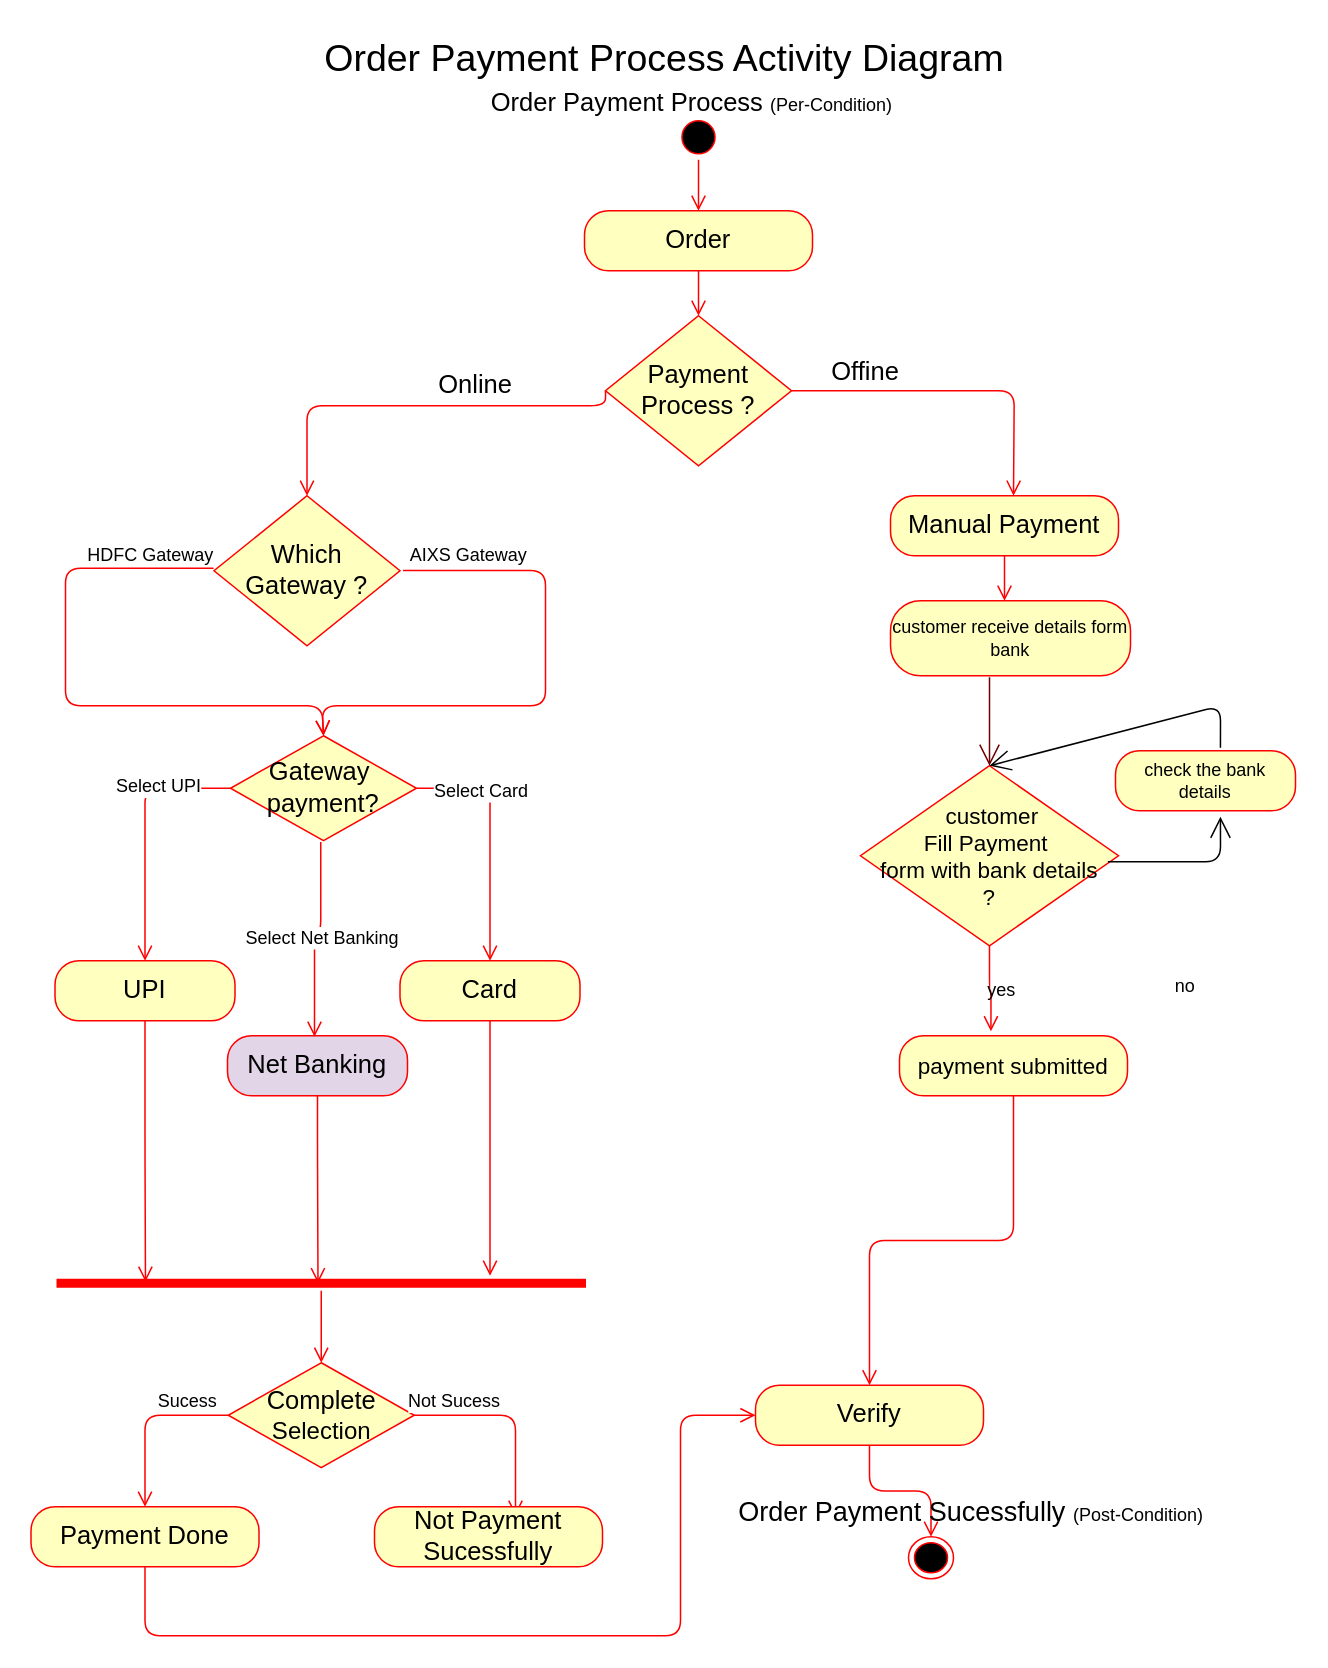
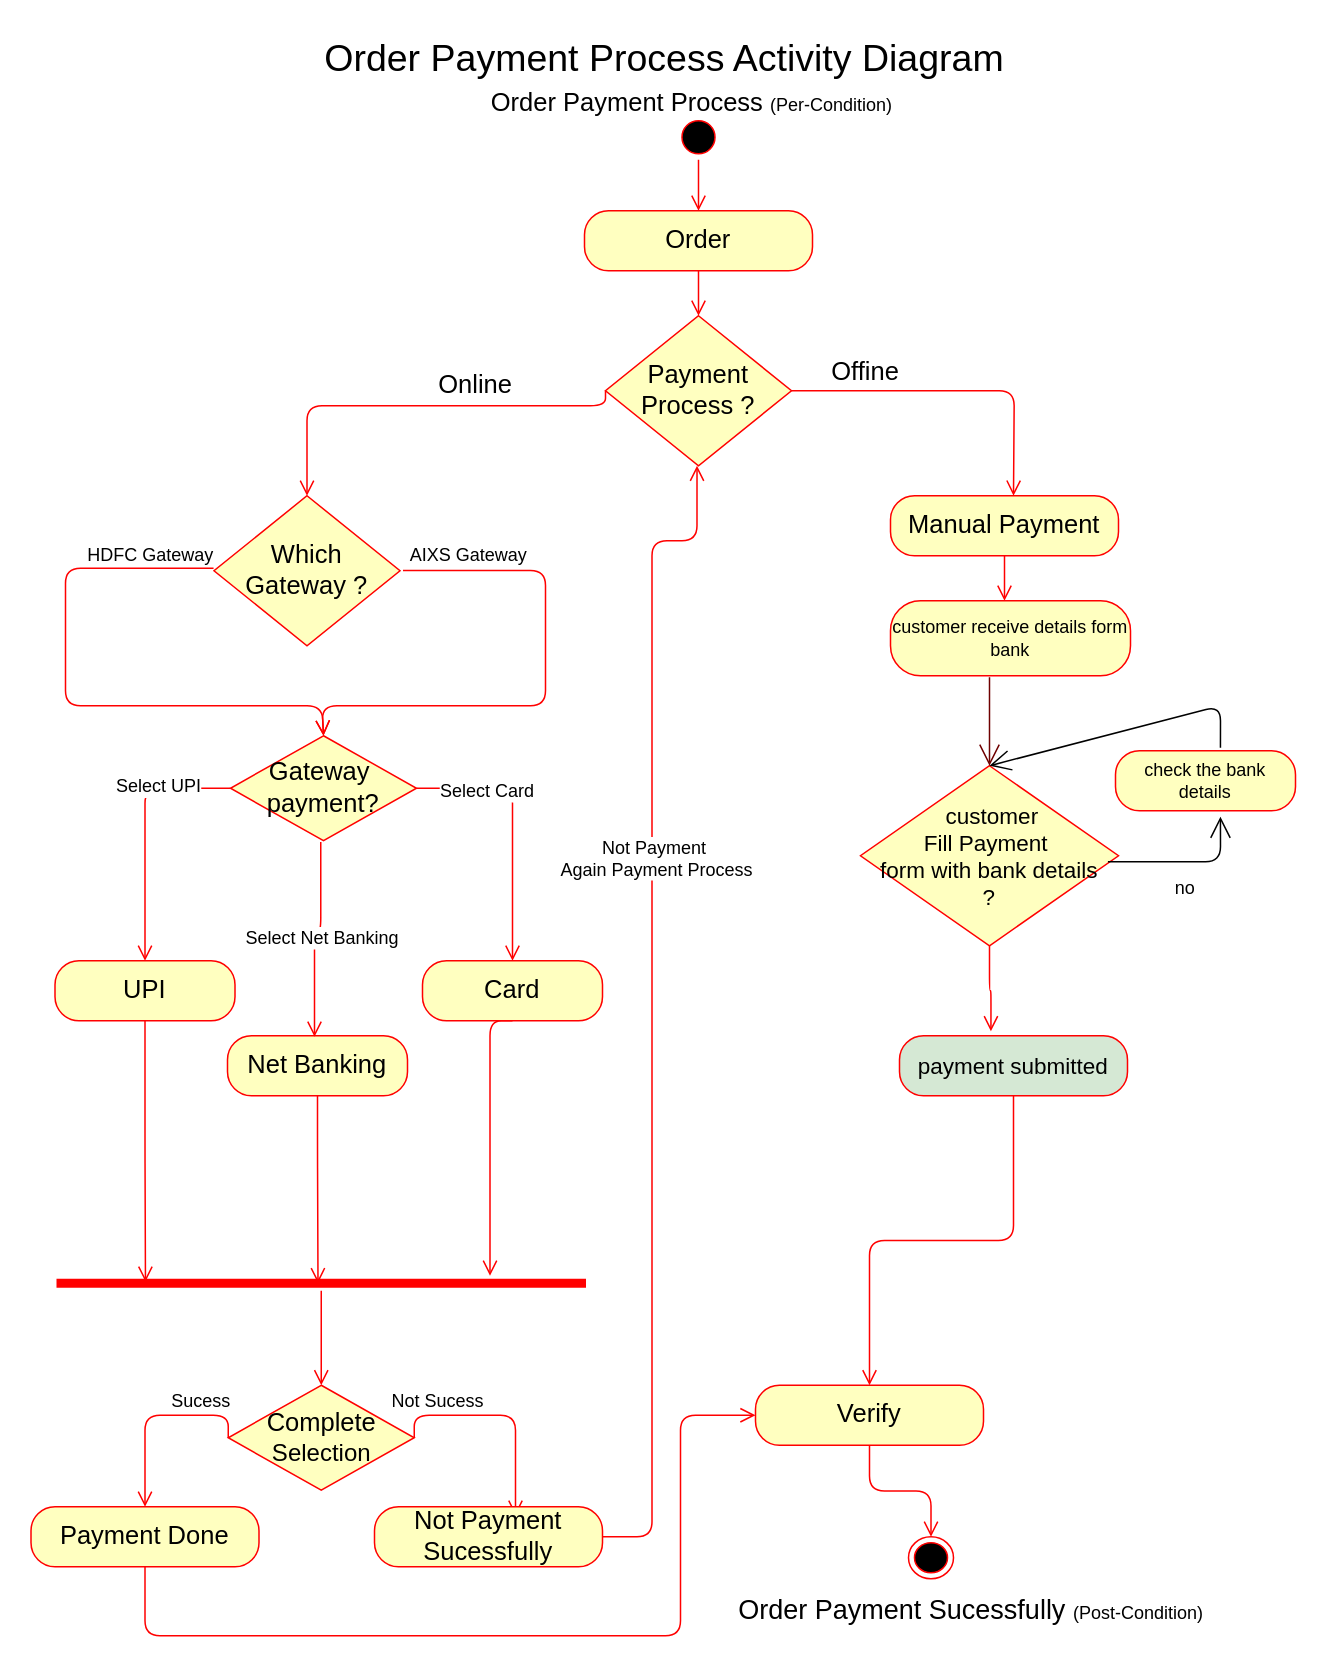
- <mxCell id="55" value="no" style="text;html=1;resizable=0;points=[];autosize=1;align=left;verticalAlign=top;spacingTop=-4;" vertex="1" parent="1"><mxGeometry x="781" y="647" width="30" height="20" as="geometry" /></mxCell>
+ <mxCell id="55" value="no" style="text;html=1;resizable=0;points=[];autosize=1;align=left;verticalAlign=top;spacingTop=-4;" vertex="1" parent="1"><mxGeometry x="781" y="582" width="30" height="20" as="geometry" /></mxCell>
- <mxCell id="23" value="&lt;font style=&quot;font-size: 17px&quot;&gt;Card&lt;/font&gt;" style="rounded=1;whiteSpace=wrap;html=1;arcSize=40;fontColor=#000000;fillColor=#ffffc0;strokeColor=#ff0000;" parent="1" vertex="1"><mxGeometry x="266" y="640" width="120" height="40" as="geometry" /></mxCell>
+ <mxCell id="23" value="&lt;font style=&quot;font-size: 17px&quot;&gt;Card&lt;/font&gt;" style="rounded=1;whiteSpace=wrap;html=1;arcSize=40;fontColor=#000000;fillColor=#ffffc0;strokeColor=#ff0000;" parent="1" vertex="1"><mxGeometry x="281" y="640" width="120" height="40" as="geometry" /></mxCell>
- <mxCell id="51" value="yes" style="text;html=1;resizable=0;points=[];autosize=1;align=left;verticalAlign=top;spacingTop=-4;" vertex="1" parent="1"><mxGeometry x="656" y="650" width="40" height="20" as="geometry" /></mxCell>
- <mxCell id="22" value="&lt;font style=&quot;font-size: 17px&quot;&gt;Net Banking&lt;/font&gt;" style="rounded=1;whiteSpace=wrap;html=1;arcSize=40;fontColor=#000000;fillColor=#e1d5e7;strokeColor=#ff0000;" parent="1" vertex="1"><mxGeometry x="151" y="690" width="120" height="40" as="geometry" /></mxCell>
+ <mxCell id="22" value="&lt;font style=&quot;font-size: 17px&quot;&gt;Net Banking&lt;/font&gt;" style="rounded=1;whiteSpace=wrap;html=1;arcSize=40;fontColor=#000000;fillColor=#ffffc0;strokeColor=#ff0000;" parent="1" vertex="1"><mxGeometry x="151" y="690" width="120" height="40" as="geometry" /></mxCell>
- <mxCell id="18" value="&lt;font style=&quot;font-size: 15px&quot;&gt;payment submitted&lt;/font&gt;" style="rounded=1;whiteSpace=wrap;html=1;arcSize=40;fontColor=#000000;fillColor=#ffffc0;strokeColor=#ff0000;" parent="1" vertex="1"><mxGeometry x="599" y="690" width="152" height="40" as="geometry" /></mxCell>
+ <mxCell id="18" value="&lt;font style=&quot;font-size: 15px&quot;&gt;payment submitted&lt;/font&gt;" style="rounded=1;whiteSpace=wrap;html=1;arcSize=40;fontColor=#000000;fillColor=#d5e8d4;strokeColor=#ff0000;" parent="1" vertex="1"><mxGeometry x="599" y="690" width="152" height="40" as="geometry" /></mxCell>
+ <mxCell id="43" value="" style="edgeStyle=orthogonalEdgeStyle;html=1;verticalAlign=bottom;endArrow=open;endSize=8;strokeColor=#ff0000;exitX=1;exitY=0.5;exitDx=0;exitDy=0;entryX=0.492;entryY=1;entryDx=0;entryDy=0;entryPerimeter=0;" parent="1" source="42" edge="1" target="13"><mxGeometry relative="1" as="geometry"><mxPoint x="464" y="320" as="targetPoint" /><mxPoint x="434" y="750" as="sourcePoint" /><Array as="points"><mxPoint x="434" y="1024" /><mxPoint x="434" y="360" /><mxPoint x="464" y="360" /></Array></mxGeometry></mxCell>
+ <mxCell id="44" value="Not Payment&amp;nbsp;&lt;br&gt;Again Payment Process" style="text;html=1;resizable=0;points=[];align=center;verticalAlign=middle;labelBackgroundColor=#ffffff;" parent="43" vertex="1" connectable="0"><mxGeometry x="0.251" y="-2" relative="1" as="geometry"><mxPoint as="offset" /></mxGeometry></mxCell>
- <mxCell id="37" value="&lt;span style=&quot;font-size: 17px&quot;&gt;Complete&lt;br&gt;&lt;/span&gt;&lt;font style=&quot;font-size: 16px&quot;&gt;Selection&lt;/font&gt;" style="rhombus;whiteSpace=wrap;html=1;fillColor=#ffffc0;strokeColor=#ff0000;" parent="1" vertex="1"><mxGeometry x="151.5" y="908" width="124" height="70" as="geometry" /></mxCell>
+ <mxCell id="37" value="&lt;span style=&quot;font-size: 17px&quot;&gt;Complete&lt;br&gt;&lt;/span&gt;&lt;font style=&quot;font-size: 16px&quot;&gt;Selection&lt;/font&gt;" style="rhombus;whiteSpace=wrap;html=1;fillColor=#ffffc0;strokeColor=#ff0000;" parent="1" vertex="1"><mxGeometry x="151.5" y="923" width="124" height="70" as="geometry" /></mxCell>
- <mxCell id="10" value="&lt;font style=&quot;font-size: 18px&quot;&gt;Order Payment Sucessfully&amp;nbsp;&lt;/font&gt;(Post-Condition)" style="text;html=1;resizable=0;points=[];autosize=1;align=left;verticalAlign=top;spacingTop=-4;shadow=1;" parent="1" vertex="1"><mxGeometry x="490" y="995" width="330" height="20" as="geometry" /></mxCell>
+ <mxCell id="10" value="&lt;font style=&quot;font-size: 18px&quot;&gt;Order Payment Sucessfully&amp;nbsp;&lt;/font&gt;(Post-Condition)" style="text;html=1;resizable=0;points=[];autosize=1;align=left;verticalAlign=top;spacingTop=-4;shadow=1;" parent="1" vertex="1"><mxGeometry x="490" y="1060" width="330" height="20" as="geometry" /></mxCell>
